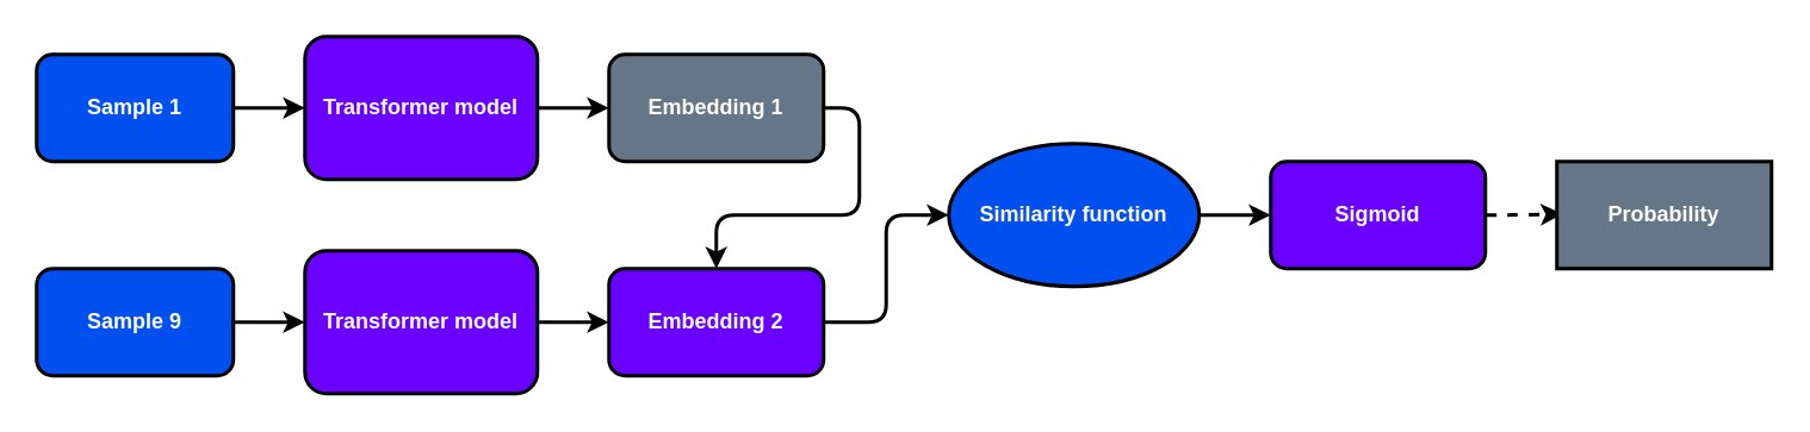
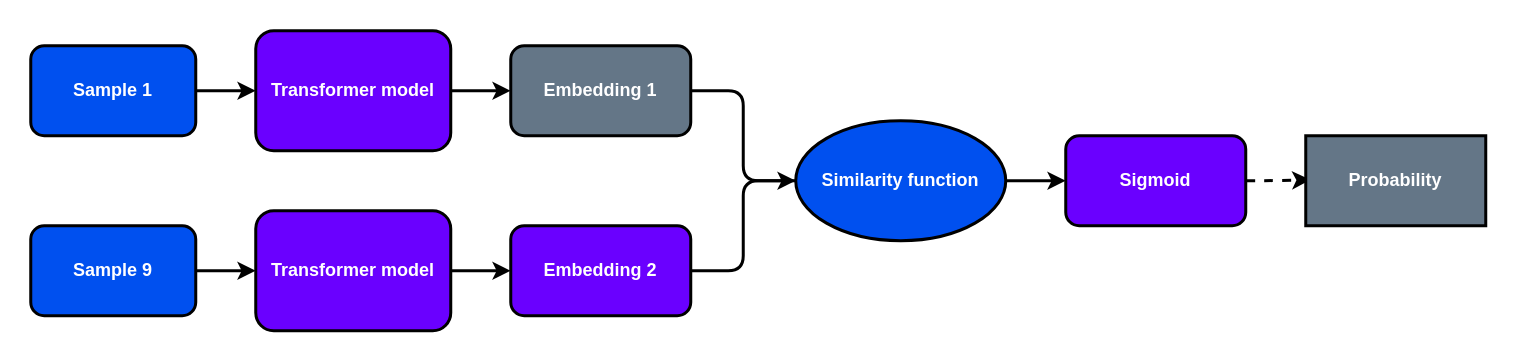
- <mxCell id="10" style="edgeStyle=orthogonalEdgeStyle;rounded=1;orthogonalLoop=1;jettySize=auto;html=1;exitX=1;exitY=0.5;exitDx=0;exitDy=0;strokeWidth=2;fontFamily=Helvetica;" parent="1" source="11" target="13" edge="1"><mxGeometry relative="1" as="geometry" /></mxCell>
+ <mxCell id="10" style="edgeStyle=orthogonalEdgeStyle;rounded=1;orthogonalLoop=1;jettySize=auto;html=1;exitX=1;exitY=0.5;exitDx=0;exitDy=0;entryX=0;entryY=0.5;entryDx=0;entryDy=0;strokeWidth=2;fontFamily=Helvetica;" parent="1" source="11" target="15" edge="1"><mxGeometry relative="1" as="geometry" /></mxCell>
- <mxCell id="12" style="edgeStyle=orthogonalEdgeStyle;rounded=1;orthogonalLoop=1;jettySize=auto;html=1;exitX=1;exitY=0.5;exitDx=0;exitDy=0;entryX=0;entryY=0.5;entryDx=0;entryDy=0;strokeWidth=2;fontFamily=Helvetica;" parent="1" source="13" target="15" edge="1"><mxGeometry relative="1" as="geometry" /></mxCell>
+ <mxCell id="12" style="edgeStyle=orthogonalEdgeStyle;rounded=1;orthogonalLoop=1;jettySize=auto;html=1;exitX=1;exitY=0.5;exitDx=0;exitDy=0;entryX=0;entryY=0.5;entryDx=0;entryDy=0;strokeWidth=2;fontFamily=Helvetica;endArrow=none;" parent="1" source="13" target="15" edge="1"><mxGeometry relative="1" as="geometry" /></mxCell>
